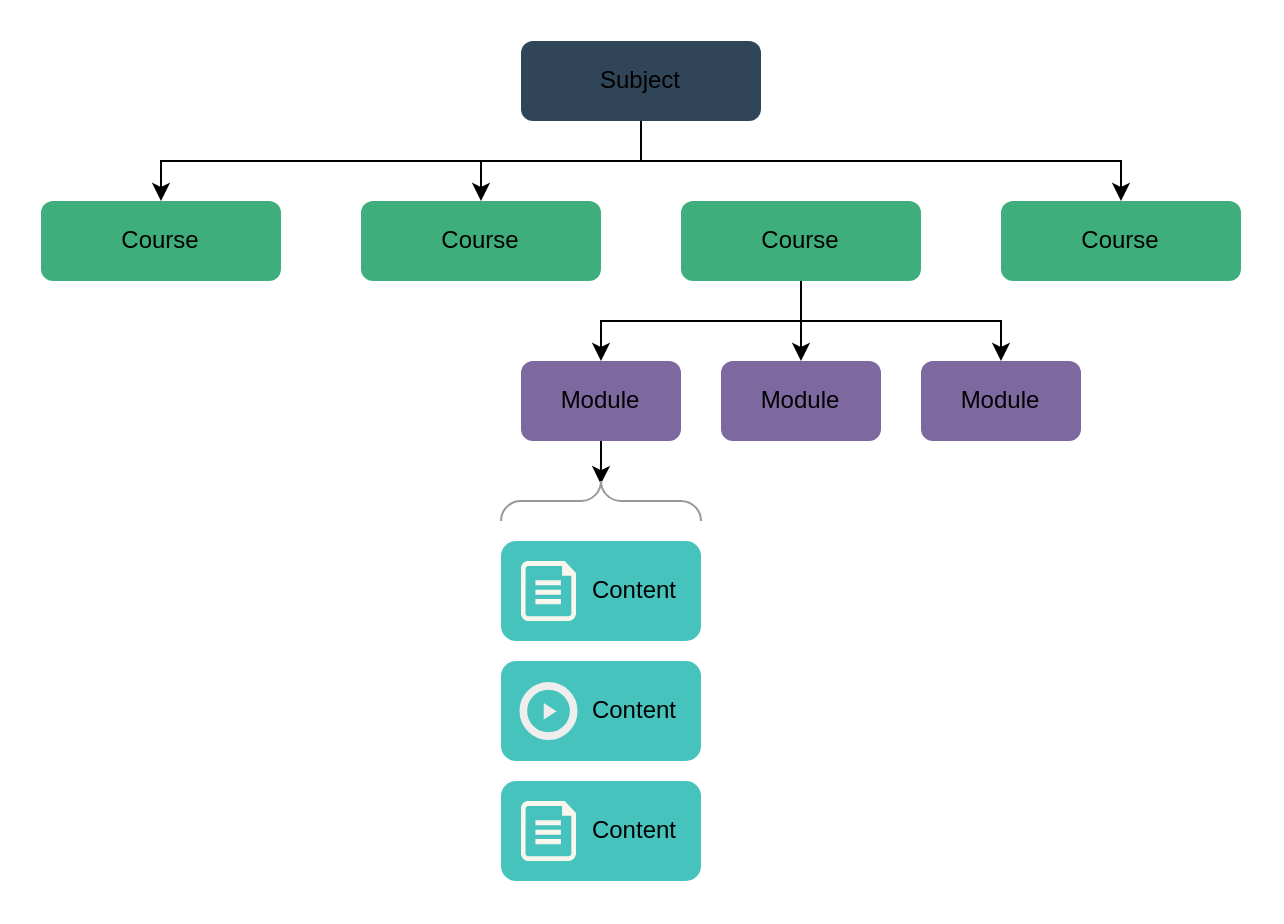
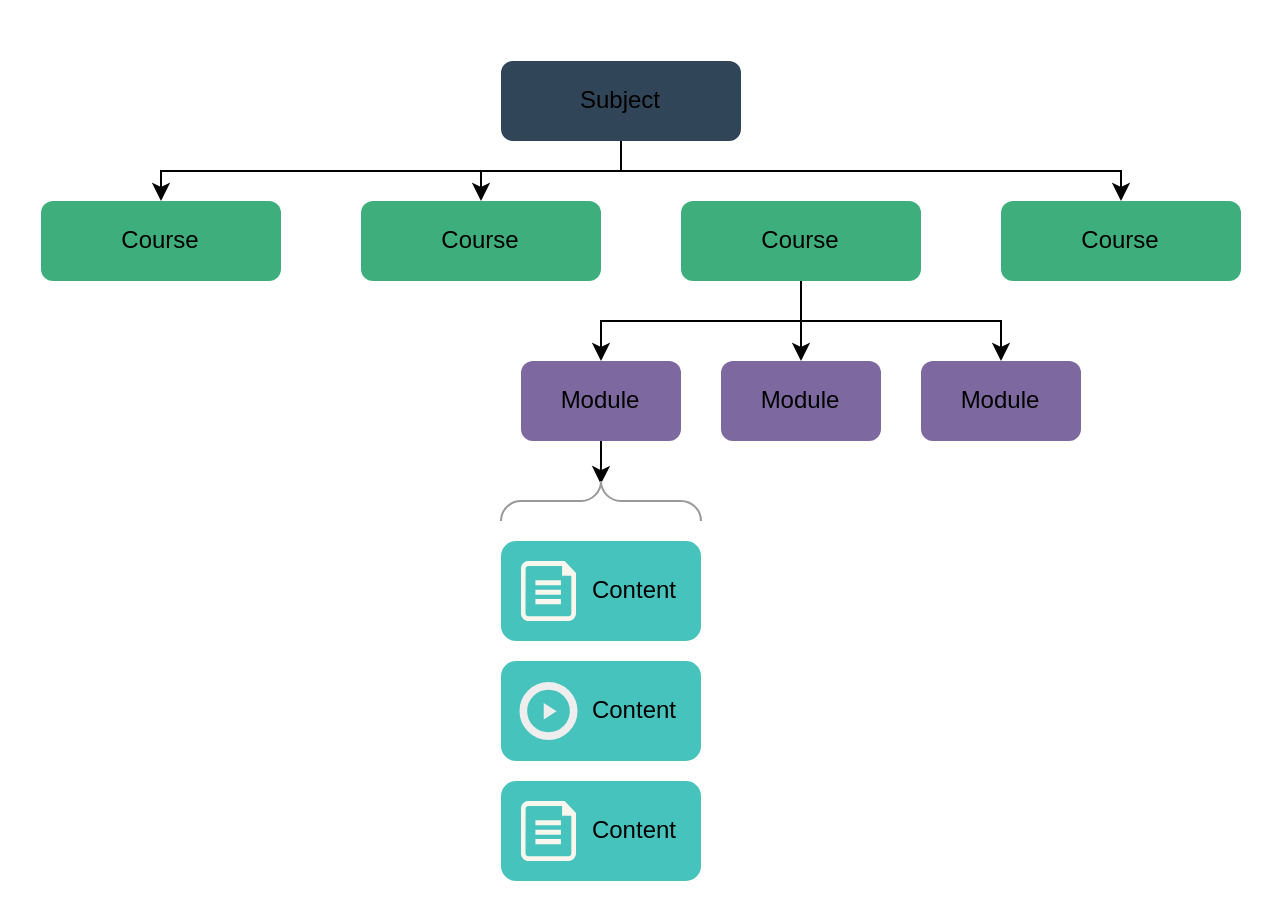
- <mxCell id="6" value="Subject" style="rounded=1;whiteSpace=wrap;html=1;fillColor=#314559;strokeColor=none;" parent="1" vertex="1"><mxGeometry x="260" y="20" width="120" height="40" as="geometry" /></mxCell>
+ <mxCell id="6" value="Subject" style="rounded=1;whiteSpace=wrap;html=1;fillColor=#314559;strokeColor=none;" parent="1" vertex="1"><mxGeometry x="250" y="30" width="120" height="40" as="geometry" /></mxCell>
